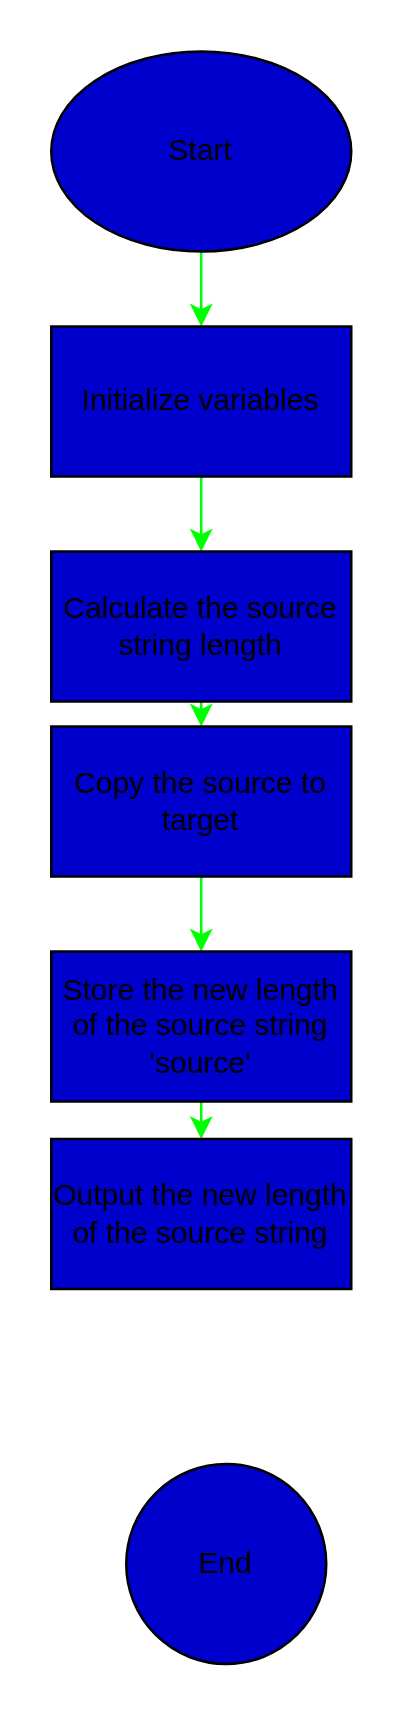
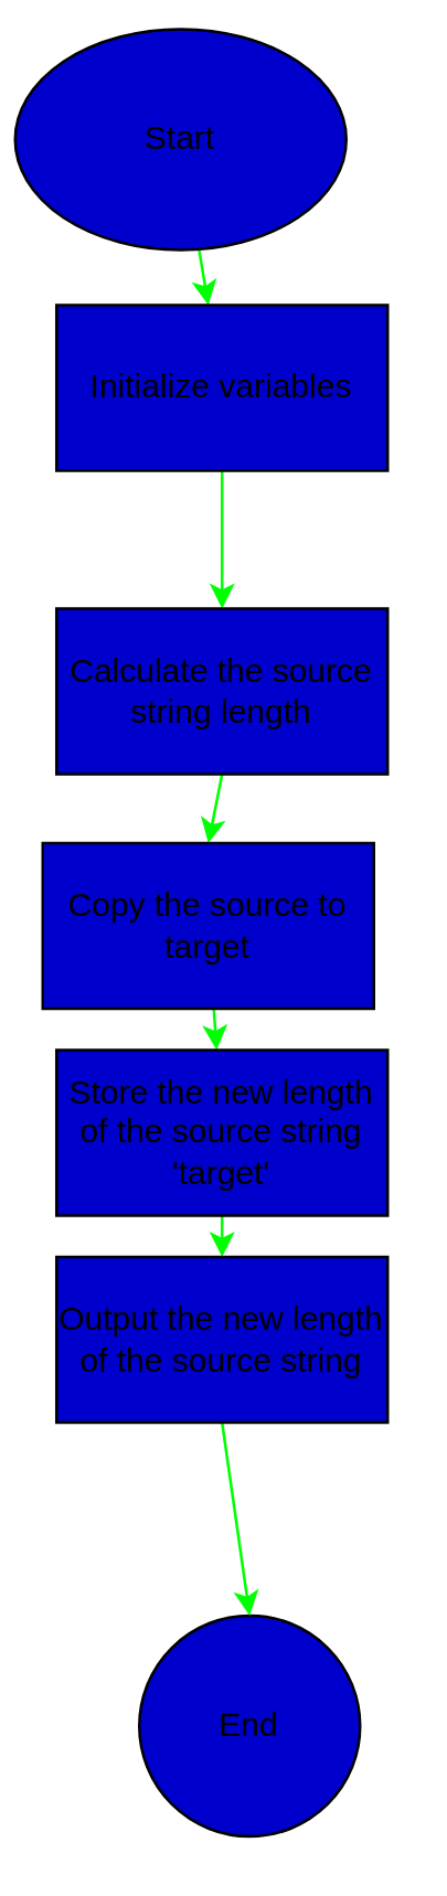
- <mxCell id="3" value="Start" style="ellipse;whiteSpace=wrap;html=1;fillColor=#0000CC;" vertex="1" parent="1"><mxGeometry x="20" y="20" width="120" height="80" as="geometry" /></mxCell>
+ <mxCell id="3" value="Start" style="ellipse;whiteSpace=wrap;html=1;fillColor=#0000CC;" vertex="1" parent="1"><mxGeometry x="5" y="10" width="120" height="80" as="geometry" /></mxCell>
- <mxCell id="5" value="Initialize variables" style="whiteSpace=wrap;html=1;fillColor=#0000CC;" vertex="1" parent="1"><mxGeometry x="20" y="130" width="120" height="60" as="geometry" /></mxCell>
+ <mxCell id="5" value="Initialize variables" style="whiteSpace=wrap;html=1;fillColor=#0000CC;" vertex="1" parent="1"><mxGeometry x="20" y="110" width="120" height="60" as="geometry" /></mxCell>
- <mxCell id="9" value="Copy the source to target" style="whiteSpace=wrap;html=1;fillColor=#0000CC;" vertex="1" parent="1"><mxGeometry x="20" y="290" width="120" height="60" as="geometry" /></mxCell>
+ <mxCell id="9" value="Copy the source to target" style="whiteSpace=wrap;html=1;fillColor=#0000CC;" vertex="1" parent="1"><mxGeometry x="15" y="305" width="120" height="60" as="geometry" /></mxCell>
- <mxCell id="11" value="Store the new length of the source string&lt;br&gt;'source'" style="whiteSpace=wrap;html=1;fillColor=#0000CC;" vertex="1" parent="1"><mxGeometry x="20" y="380" width="120" height="60" as="geometry" /></mxCell>
+ <mxCell id="11" value="Store the new length of the source string&lt;br&gt;'target'" style="whiteSpace=wrap;html=1;fillColor=#0000CC;" vertex="1" parent="1"><mxGeometry x="20" y="380" width="120" height="60" as="geometry" /></mxCell>
+ <mxCell id="13" style="edgeStyle=none;html=1;exitX=0.5;exitY=1;exitDx=0;exitDy=0;entryX=0.5;entryY=0;entryDx=0;entryDy=0;strokeColor=#00FF00;fontSize=11;fillColor=#0000CC;" edge="1" parent="1" source="14" target="12"><mxGeometry relative="1" as="geometry" /></mxCell>
